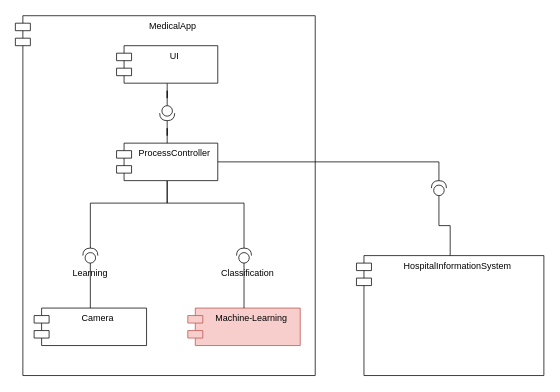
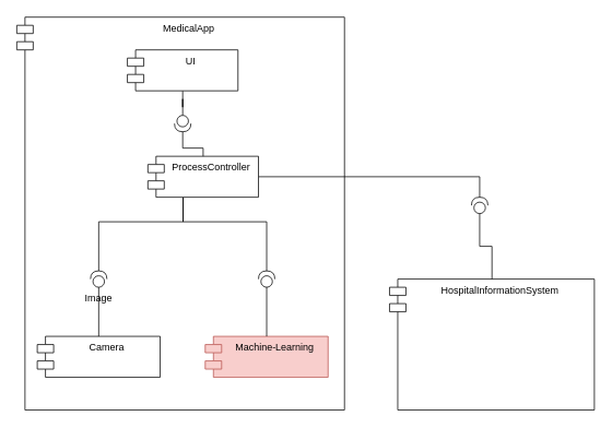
- <mxCell id="6" value="ProcessController" style="shape=module;align=left;spacingLeft=20;align=center;verticalAlign=top;" parent="1" vertex="1"><mxGeometry x="155" y="190" width="135" height="50" as="geometry" /></mxCell>
+ <mxCell id="6" value="ProcessController" style="shape=module;align=left;spacingLeft=20;align=center;verticalAlign=top;" parent="1" vertex="1"><mxGeometry x="180" y="190" width="135" height="50" as="geometry" /></mxCell>
- <mxCell id="18" value="Learning" style="text;align=center;fontStyle=0;verticalAlign=middle;spacingLeft=3;spacingRight=3;strokeColor=none;rotatable=0;points=[[0,0.5],[1,0.5]];portConstraint=eastwest;" parent="1" vertex="1"><mxGeometry x="80" y="350" width="80" height="26" as="geometry" /></mxCell>
+ <mxCell id="18" value="Image" style="text;align=center;fontStyle=0;verticalAlign=middle;spacingLeft=3;spacingRight=3;strokeColor=none;rotatable=0;points=[[0,0.5],[1,0.5]];portConstraint=eastwest;" parent="1" vertex="1"><mxGeometry x="80" y="350" width="80" height="26" as="geometry" /></mxCell>
- <mxCell id="19" value="Classification" style="text;align=center;fontStyle=0;verticalAlign=middle;spacingLeft=3;spacingRight=3;strokeColor=none;rotatable=0;points=[[0,0.5],[1,0.5]];portConstraint=eastwest;" parent="1" vertex="1"><mxGeometry x="290" y="350" width="80" height="26" as="geometry" /></mxCell>
